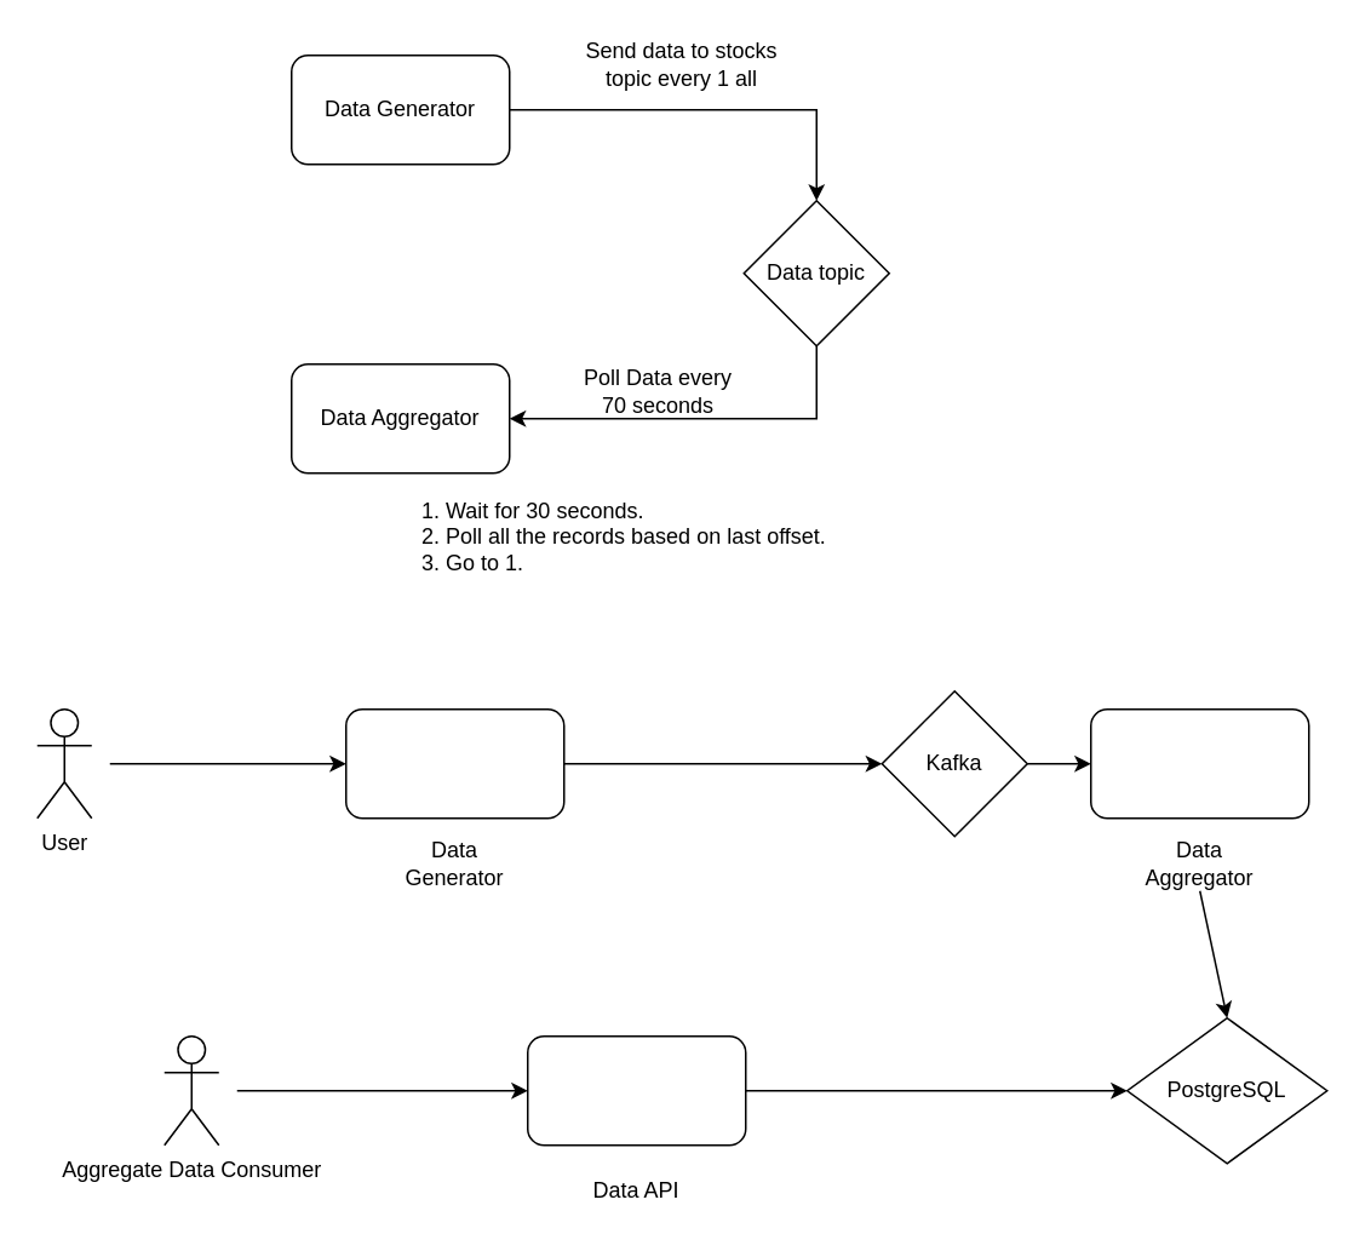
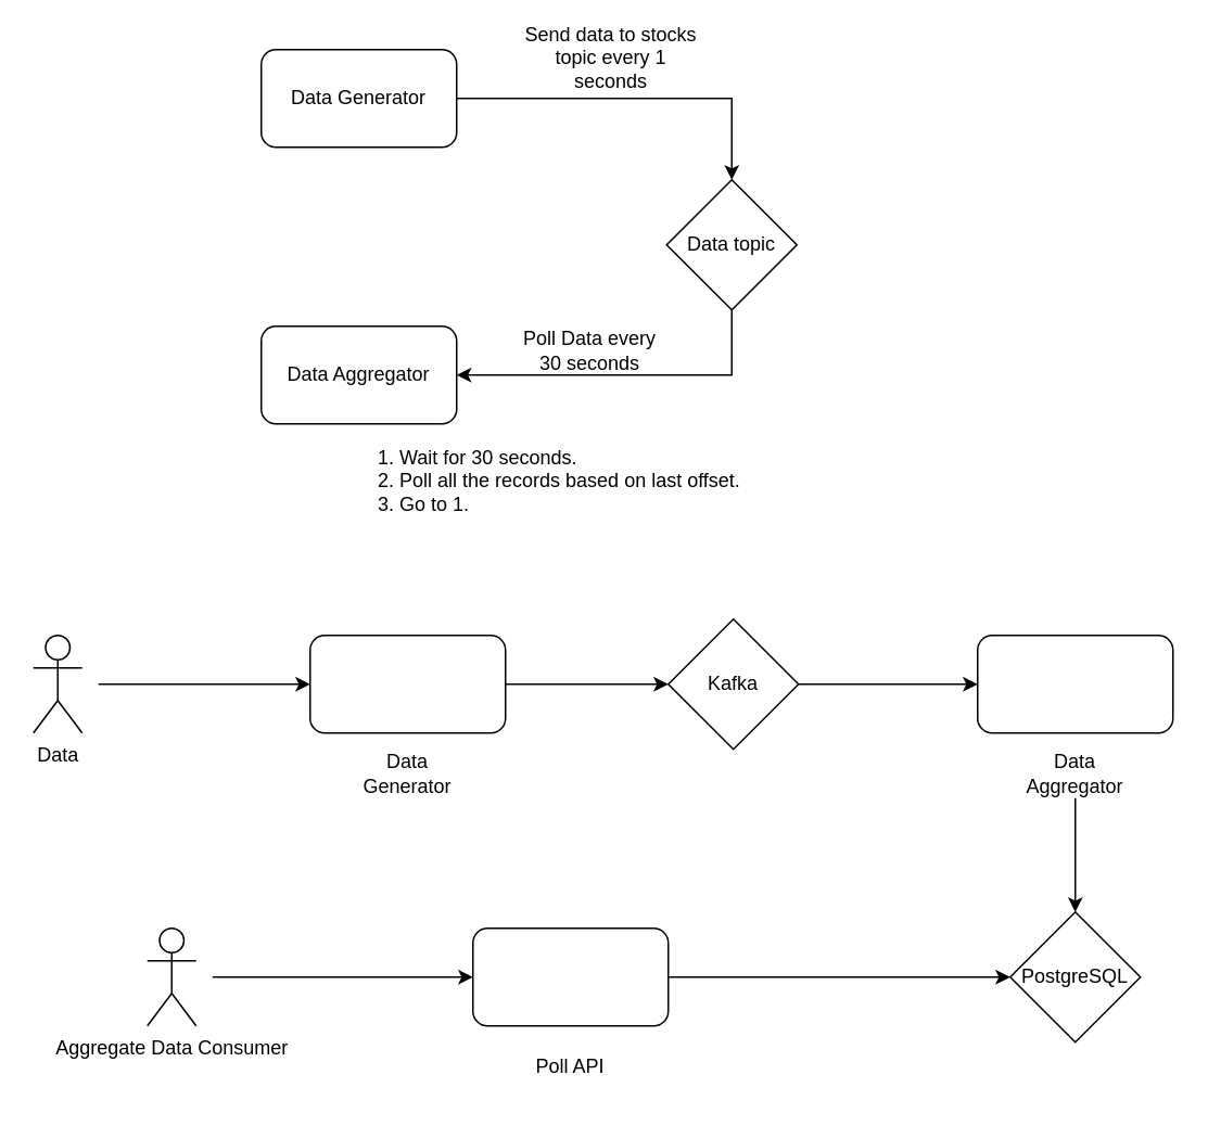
- <mxCell id="22" value="Send data to stocks topic every 1 all" style="text;html=1;strokeColor=none;fillColor=none;align=center;verticalAlign=middle;whiteSpace=wrap;rounded=0;" vertex="1" parent="1"><mxGeometry x="320" y="20" width="110" height="30" as="geometry" /></mxCell>
+ <mxCell id="22" value="Send data to stocks topic every 1 seconds" style="text;html=1;strokeColor=none;fillColor=none;align=center;verticalAlign=middle;whiteSpace=wrap;rounded=0;" vertex="1" parent="1"><mxGeometry x="320" y="20" width="110" height="30" as="geometry" /></mxCell>
- <mxCell id="24" value="Poll Data every 70 seconds" style="text;html=1;strokeColor=none;fillColor=none;align=center;verticalAlign=middle;whiteSpace=wrap;rounded=0;" vertex="1" parent="1"><mxGeometry x="320" y="200" width="84" height="30" as="geometry" /></mxCell>
+ <mxCell id="24" value="Poll Data every 30 seconds" style="text;html=1;strokeColor=none;fillColor=none;align=center;verticalAlign=middle;whiteSpace=wrap;rounded=0;" vertex="1" parent="1"><mxGeometry x="320" y="200" width="84" height="30" as="geometry" /></mxCell>
- <mxCell id="6" value="Kafka" style="rhombus;whiteSpace=wrap;html=1;" parent="1" vertex="1"><mxGeometry x="485" y="380" width="80" height="80" as="geometry" /></mxCell>
+ <mxCell id="6" value="Kafka" style="rhombus;whiteSpace=wrap;html=1;" parent="1" vertex="1"><mxGeometry x="410" y="380" width="80" height="80" as="geometry" /></mxCell>
- <mxCell id="2" value="User" style="shape=umlActor;verticalLabelPosition=bottom;verticalAlign=top;html=1;outlineConnect=0;" parent="1" vertex="1"><mxGeometry x="20" y="390" width="30" height="60" as="geometry" /></mxCell>
+ <mxCell id="2" value="Data" style="shape=umlActor;verticalLabelPosition=bottom;verticalAlign=top;html=1;outlineConnect=0;" parent="1" vertex="1"><mxGeometry x="20" y="390" width="30" height="60" as="geometry" /></mxCell>
- <mxCell id="11" value="PostgreSQL" style="rhombus;whiteSpace=wrap;html=1;" parent="1" vertex="1"><mxGeometry x="620" y="560" width="110" height="80" as="geometry" /></mxCell>
+ <mxCell id="11" value="PostgreSQL" style="rhombus;whiteSpace=wrap;html=1;" parent="1" vertex="1"><mxGeometry x="620" y="560" width="80" height="80" as="geometry" /></mxCell>
- <mxCell id="15" value="Data API" style="text;html=1;strokeColor=none;fillColor=none;align=center;verticalAlign=middle;whiteSpace=wrap;rounded=0;" parent="1" vertex="1"><mxGeometry x="320" y="640" width="60" height="30" as="geometry" /></mxCell>
+ <mxCell id="15" value="Poll API" style="text;html=1;strokeColor=none;fillColor=none;align=center;verticalAlign=middle;whiteSpace=wrap;rounded=0;" parent="1" vertex="1"><mxGeometry x="320" y="640" width="60" height="30" as="geometry" /></mxCell>
